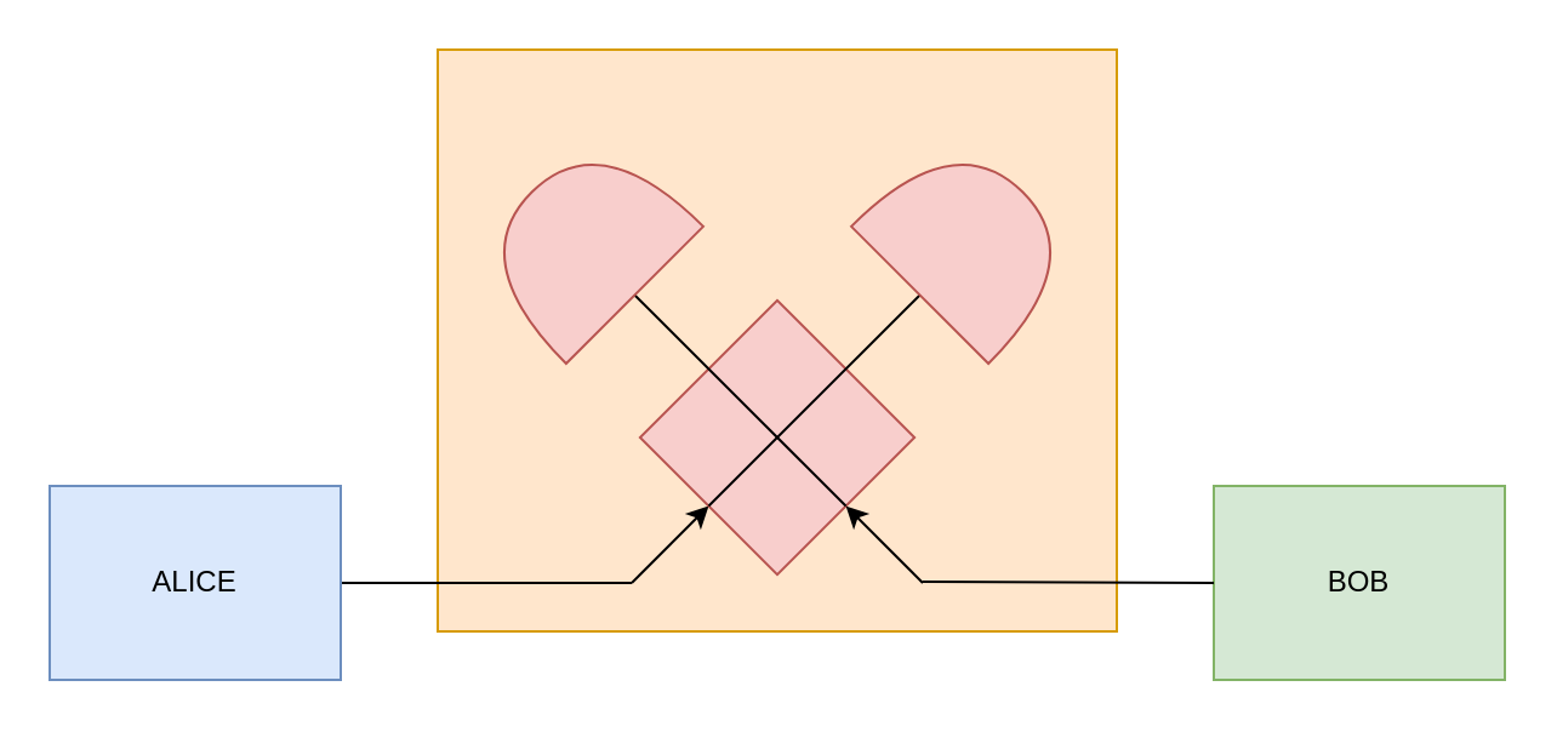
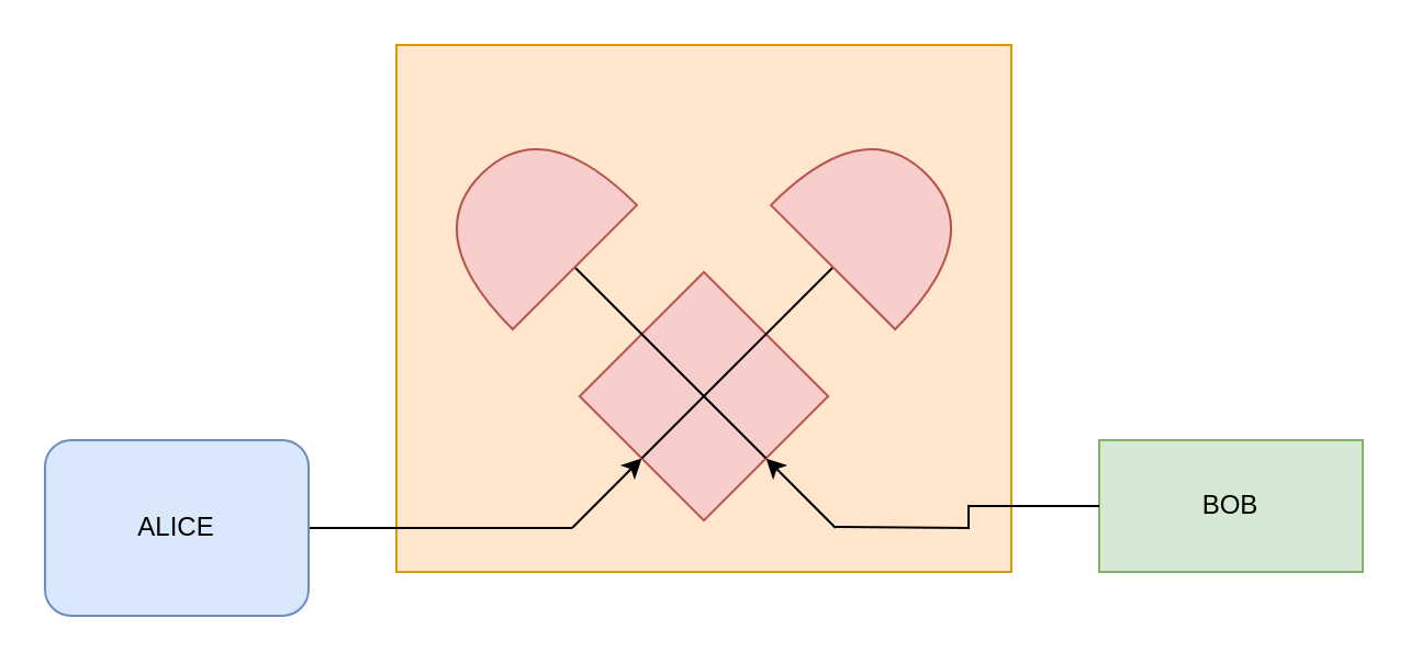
- <mxCell id="6" value="ALICE" style="rounded=0;whiteSpace=wrap;html=1;fillColor=#dae8fc;strokeColor=#6c8ebf;" parent="1" vertex="1"><mxGeometry y="200" width="120" height="80" as="geometry" x="20" /></mxCell>
+ <mxCell id="6" value="ALICE" style="whiteSpace=wrap;html=1;fillColor=#dae8fc;strokeColor=#6c8ebf;rounded=1;" parent="1" vertex="1"><mxGeometry y="200" width="120" height="80" as="geometry" x="20" /></mxCell>
- <mxCell id="7" value="BOB" style="rounded=0;whiteSpace=wrap;html=1;fillColor=#d5e8d4;strokeColor=#82b366;" parent="1" vertex="1"><mxGeometry x="500" y="200" width="120" height="80" as="geometry" /></mxCell>
+ <mxCell id="7" value="BOB" style="rounded=0;whiteSpace=wrap;html=1;fillColor=#d5e8d4;strokeColor=#82b366;" parent="1" vertex="1"><mxGeometry x="500" y="200" width="120" height="60" as="geometry" /></mxCell>
